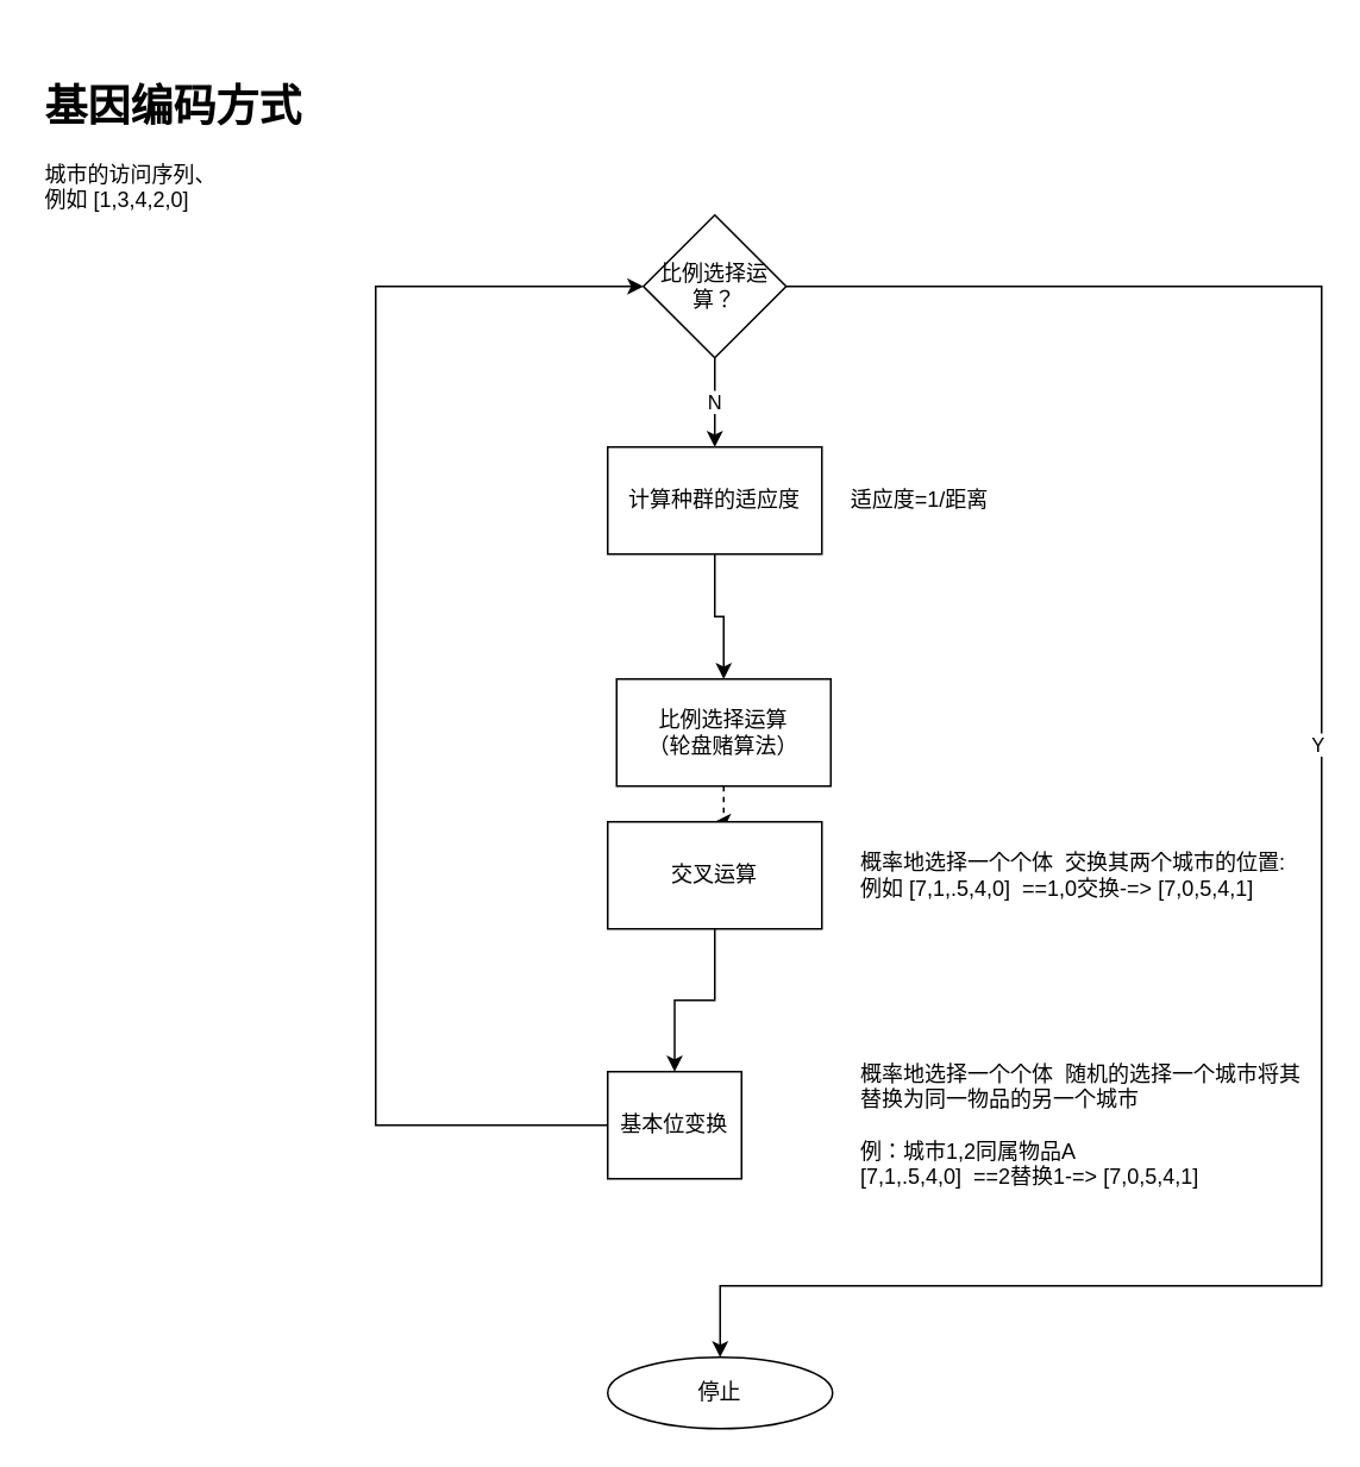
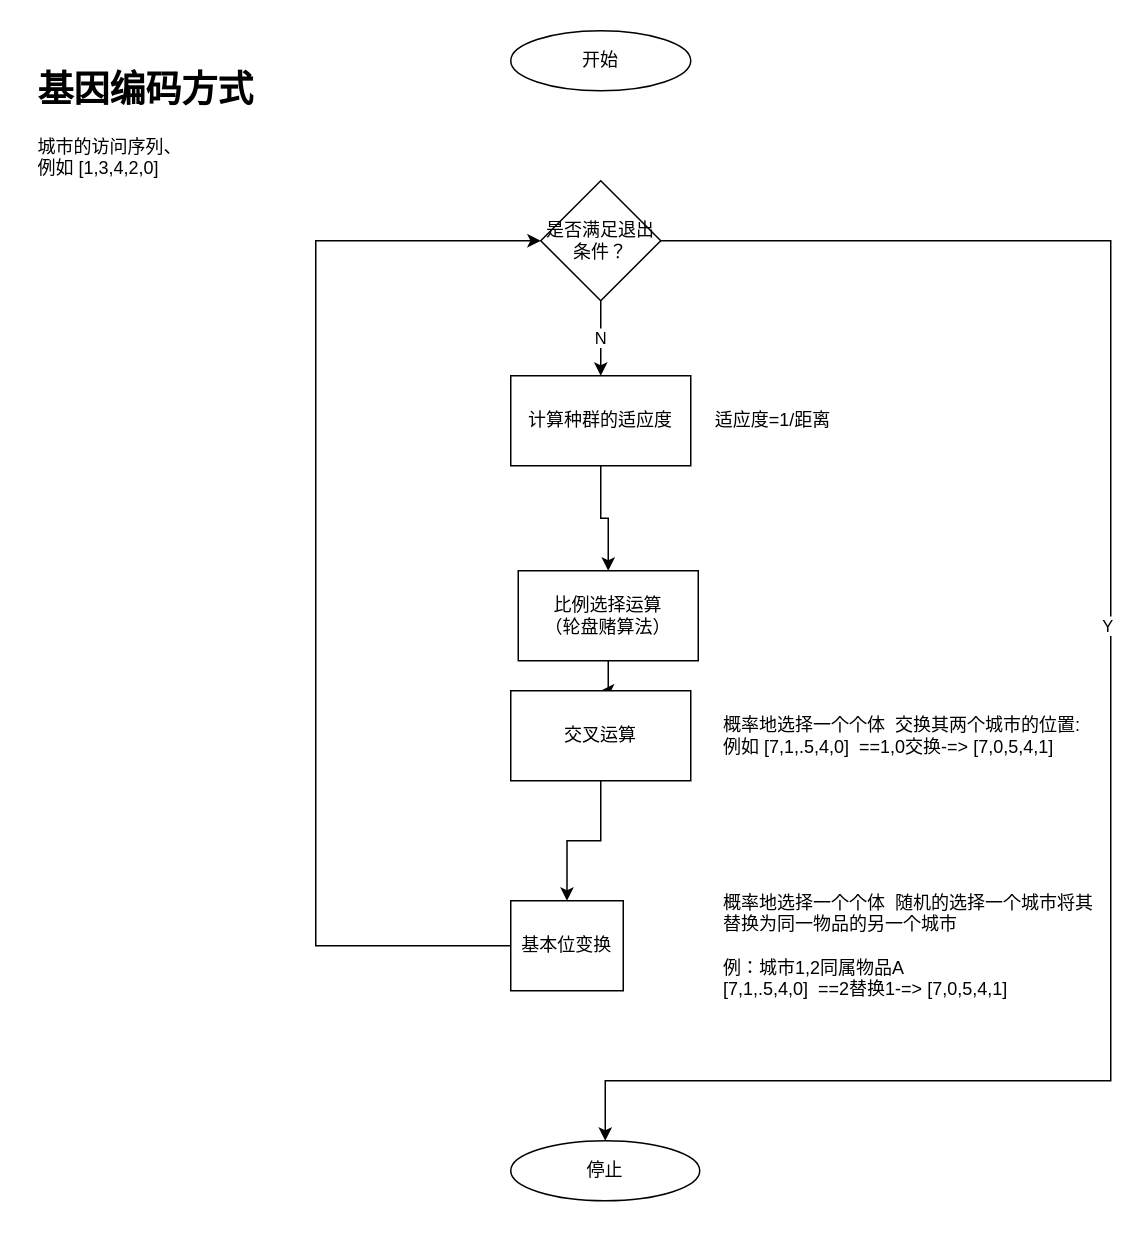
+ <mxCell id="2" value="开始" style="ellipse;whiteSpace=wrap;html=1;" vertex="1" parent="1"><mxGeometry x="340" y="20" width="120" height="40" as="geometry" /></mxCell>
- <mxCell id="6" value="比例选择运算？" style="rhombus;whiteSpace=wrap;html=1;" vertex="1" parent="1"><mxGeometry x="360" y="120" width="80" height="80" as="geometry" /></mxCell>
+ <mxCell id="6" value="是否满足退出条件？" style="rhombus;whiteSpace=wrap;html=1;" vertex="1" parent="1"><mxGeometry x="360" y="120" width="80" height="80" as="geometry" /></mxCell>
- <mxCell id="10" value="" style="edgeStyle=orthogonalEdgeStyle;rounded=0;orthogonalLoop=1;jettySize=auto;html=1;dashed=1;" edge="1" parent="1" source="11" target="14"><mxGeometry relative="1" as="geometry" /></mxCell>
+ <mxCell id="10" value="" style="edgeStyle=orthogonalEdgeStyle;rounded=0;orthogonalLoop=1;jettySize=auto;html=1;" edge="1" parent="1" source="11" target="14"><mxGeometry relative="1" as="geometry" /></mxCell>
